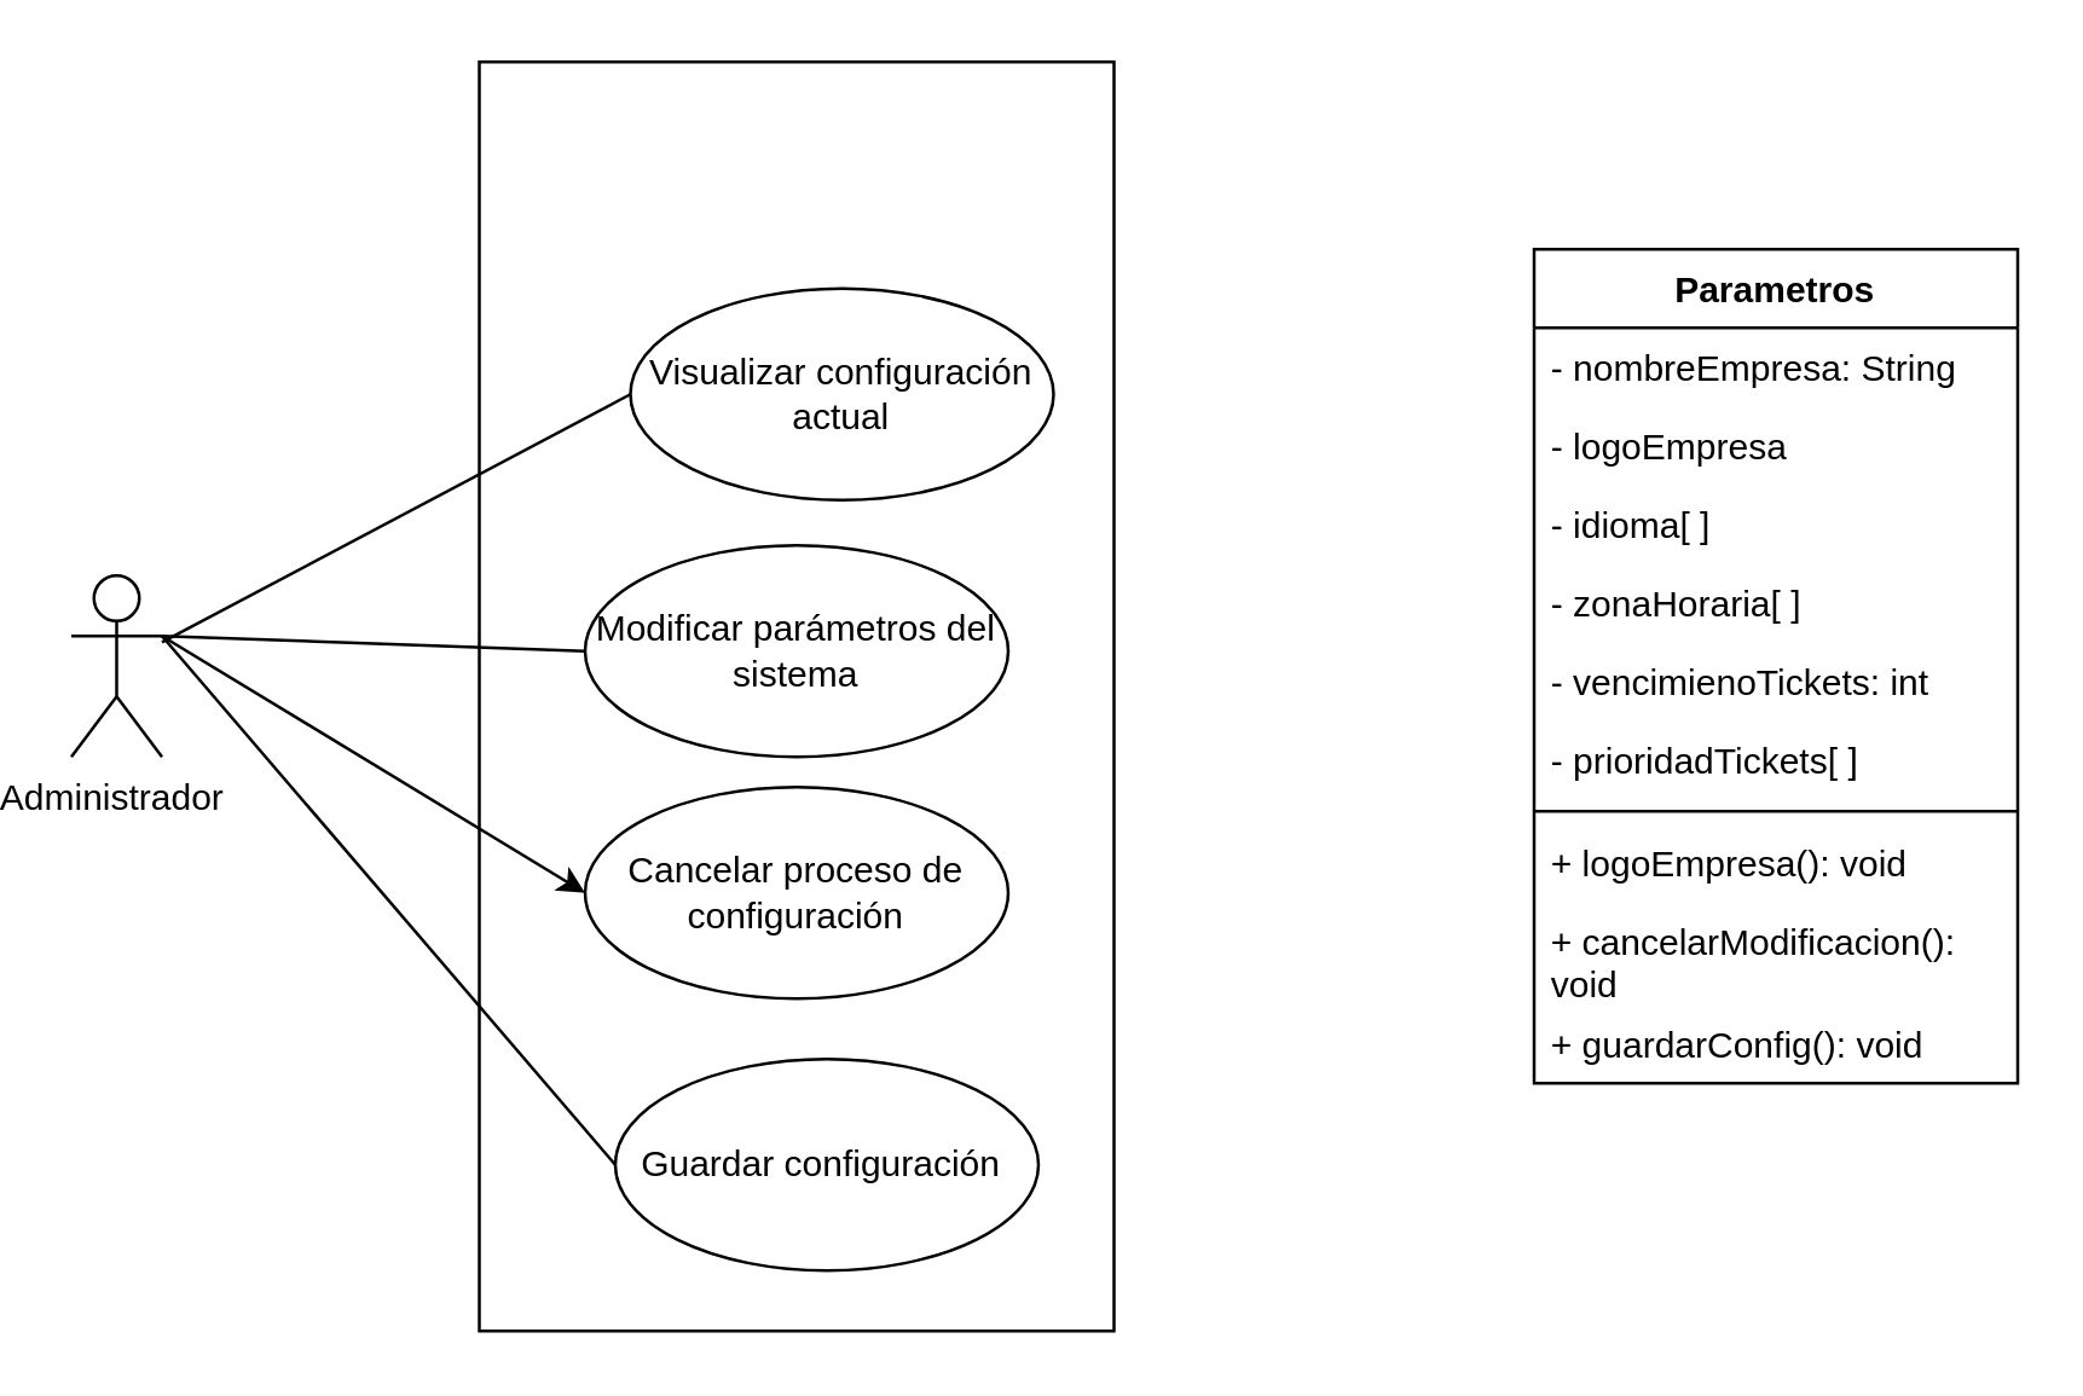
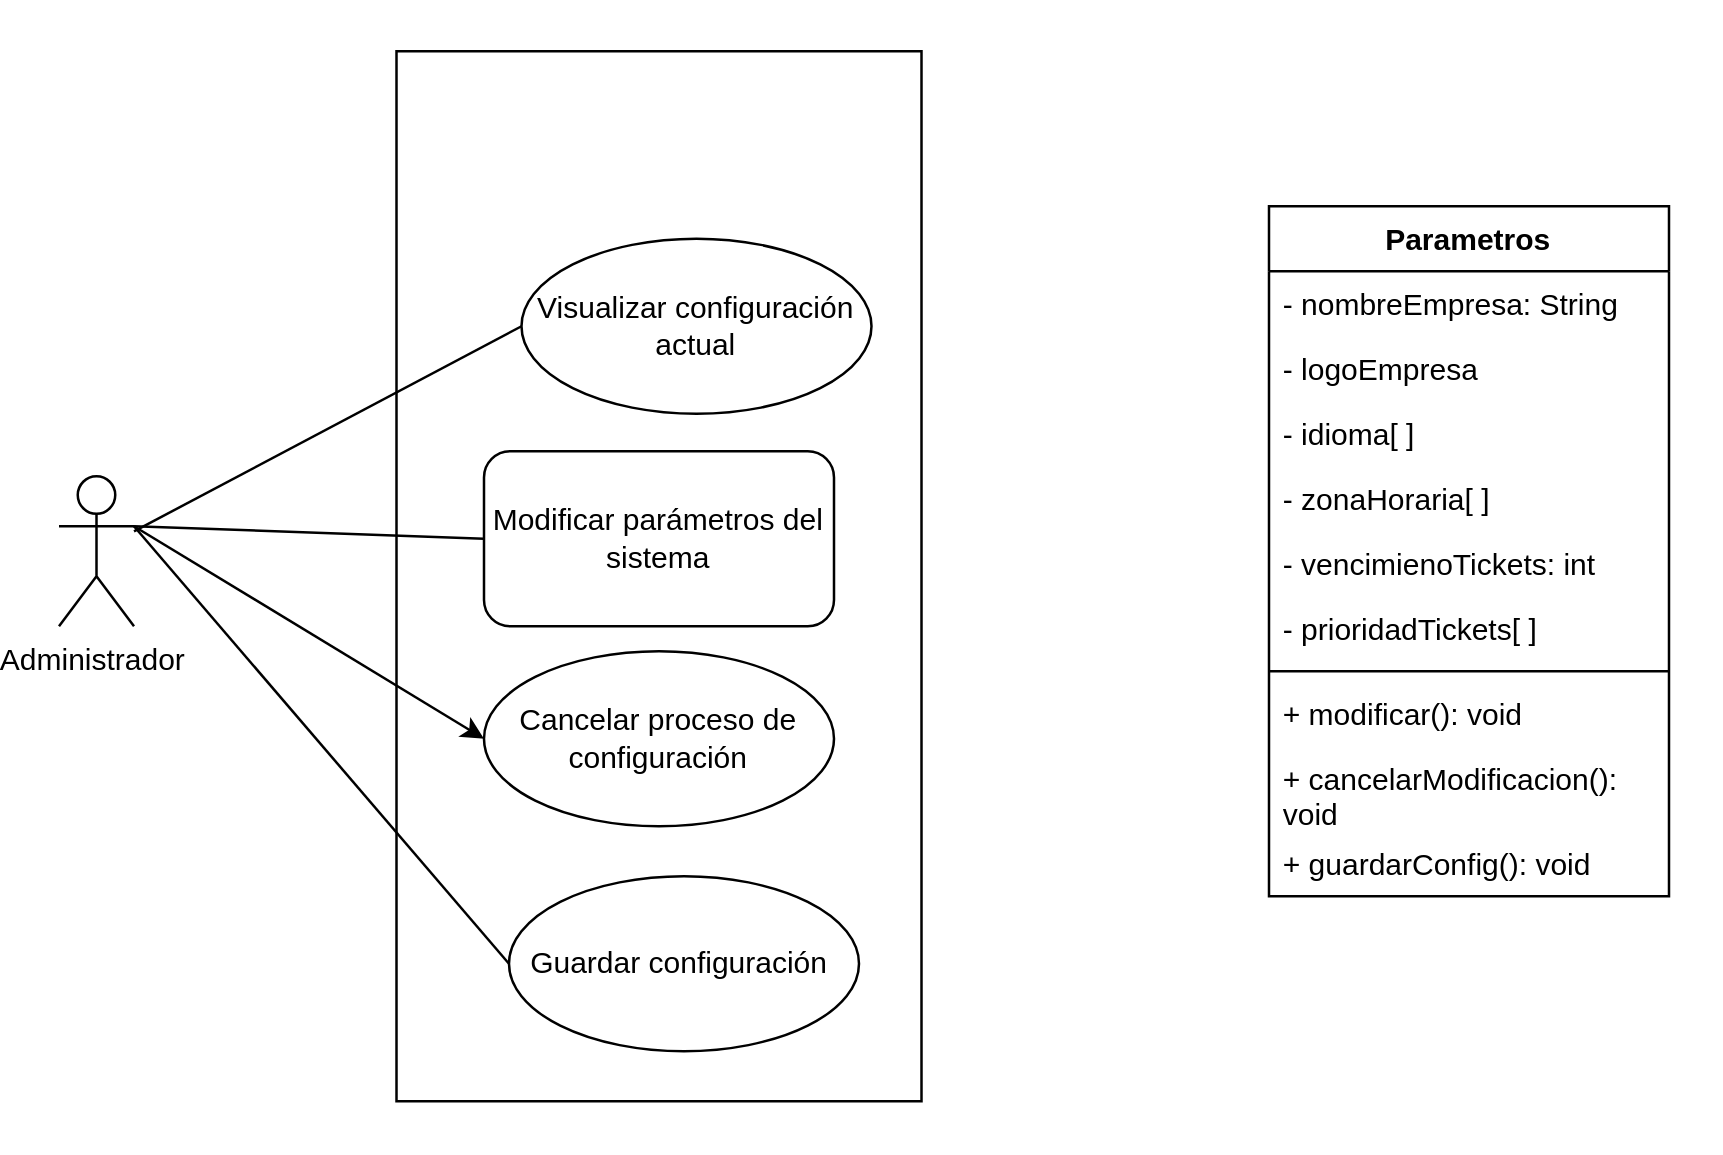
- <mxCell id="5" value="Modificar parámetros del sistema" style="ellipse;whiteSpace=wrap;html=1;" parent="1" vertex="1"><mxGeometry x="190" y="180" width="140" height="70" as="geometry" /></mxCell>
+ <mxCell id="5" value="Modificar parámetros del sistema" style="whiteSpace=wrap;html=1;rounded=1;" parent="1" vertex="1"><mxGeometry x="190" y="180" width="140" height="70" as="geometry" /></mxCell>
- <mxCell id="20" value="+ logoEmpresa(): void" style="text;strokeColor=none;fillColor=none;align=left;verticalAlign=top;spacingLeft=4;spacingRight=4;overflow=hidden;rotatable=0;points=[[0,0.5],[1,0.5]];portConstraint=eastwest;whiteSpace=wrap;html=1;" parent="12" vertex="1"><mxGeometry y="190" width="160" height="26" as="geometry" /></mxCell>
+ <mxCell id="20" value="+ modificar(): void" style="text;strokeColor=none;fillColor=none;align=left;verticalAlign=top;spacingLeft=4;spacingRight=4;overflow=hidden;rotatable=0;points=[[0,0.5],[1,0.5]];portConstraint=eastwest;whiteSpace=wrap;html=1;" parent="12" vertex="1"><mxGeometry y="190" width="160" height="26" as="geometry" /></mxCell>
